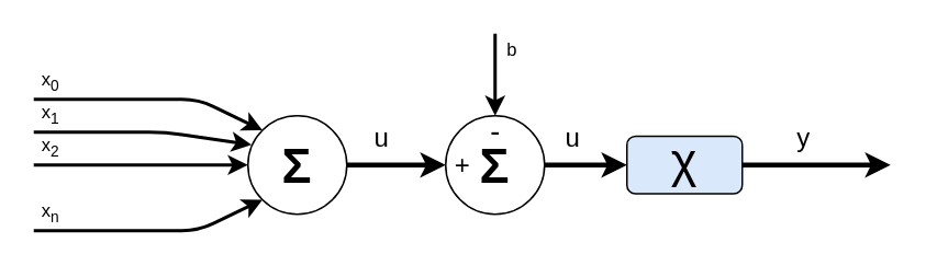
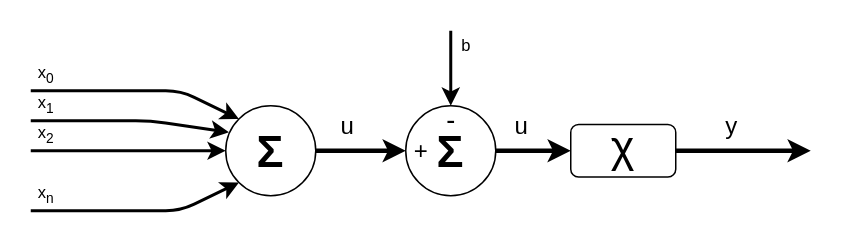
- <mxCell id="11" value="&lt;font style=&quot;font-size: 30px&quot;&gt;χ&lt;/font&gt;" style="rounded=1;whiteSpace=wrap;html=1;verticalAlign=bottom;fillColor=#dae8fc;" vertex="1" parent="1"><mxGeometry x="380" y="82.5" width="70" height="35" as="geometry" /></mxCell>
+ <mxCell id="11" value="&lt;font style=&quot;font-size: 30px&quot;&gt;χ&lt;/font&gt;" style="rounded=1;whiteSpace=wrap;html=1;verticalAlign=bottom;" vertex="1" parent="1"><mxGeometry x="380" y="82.5" width="70" height="35" as="geometry" /></mxCell>
